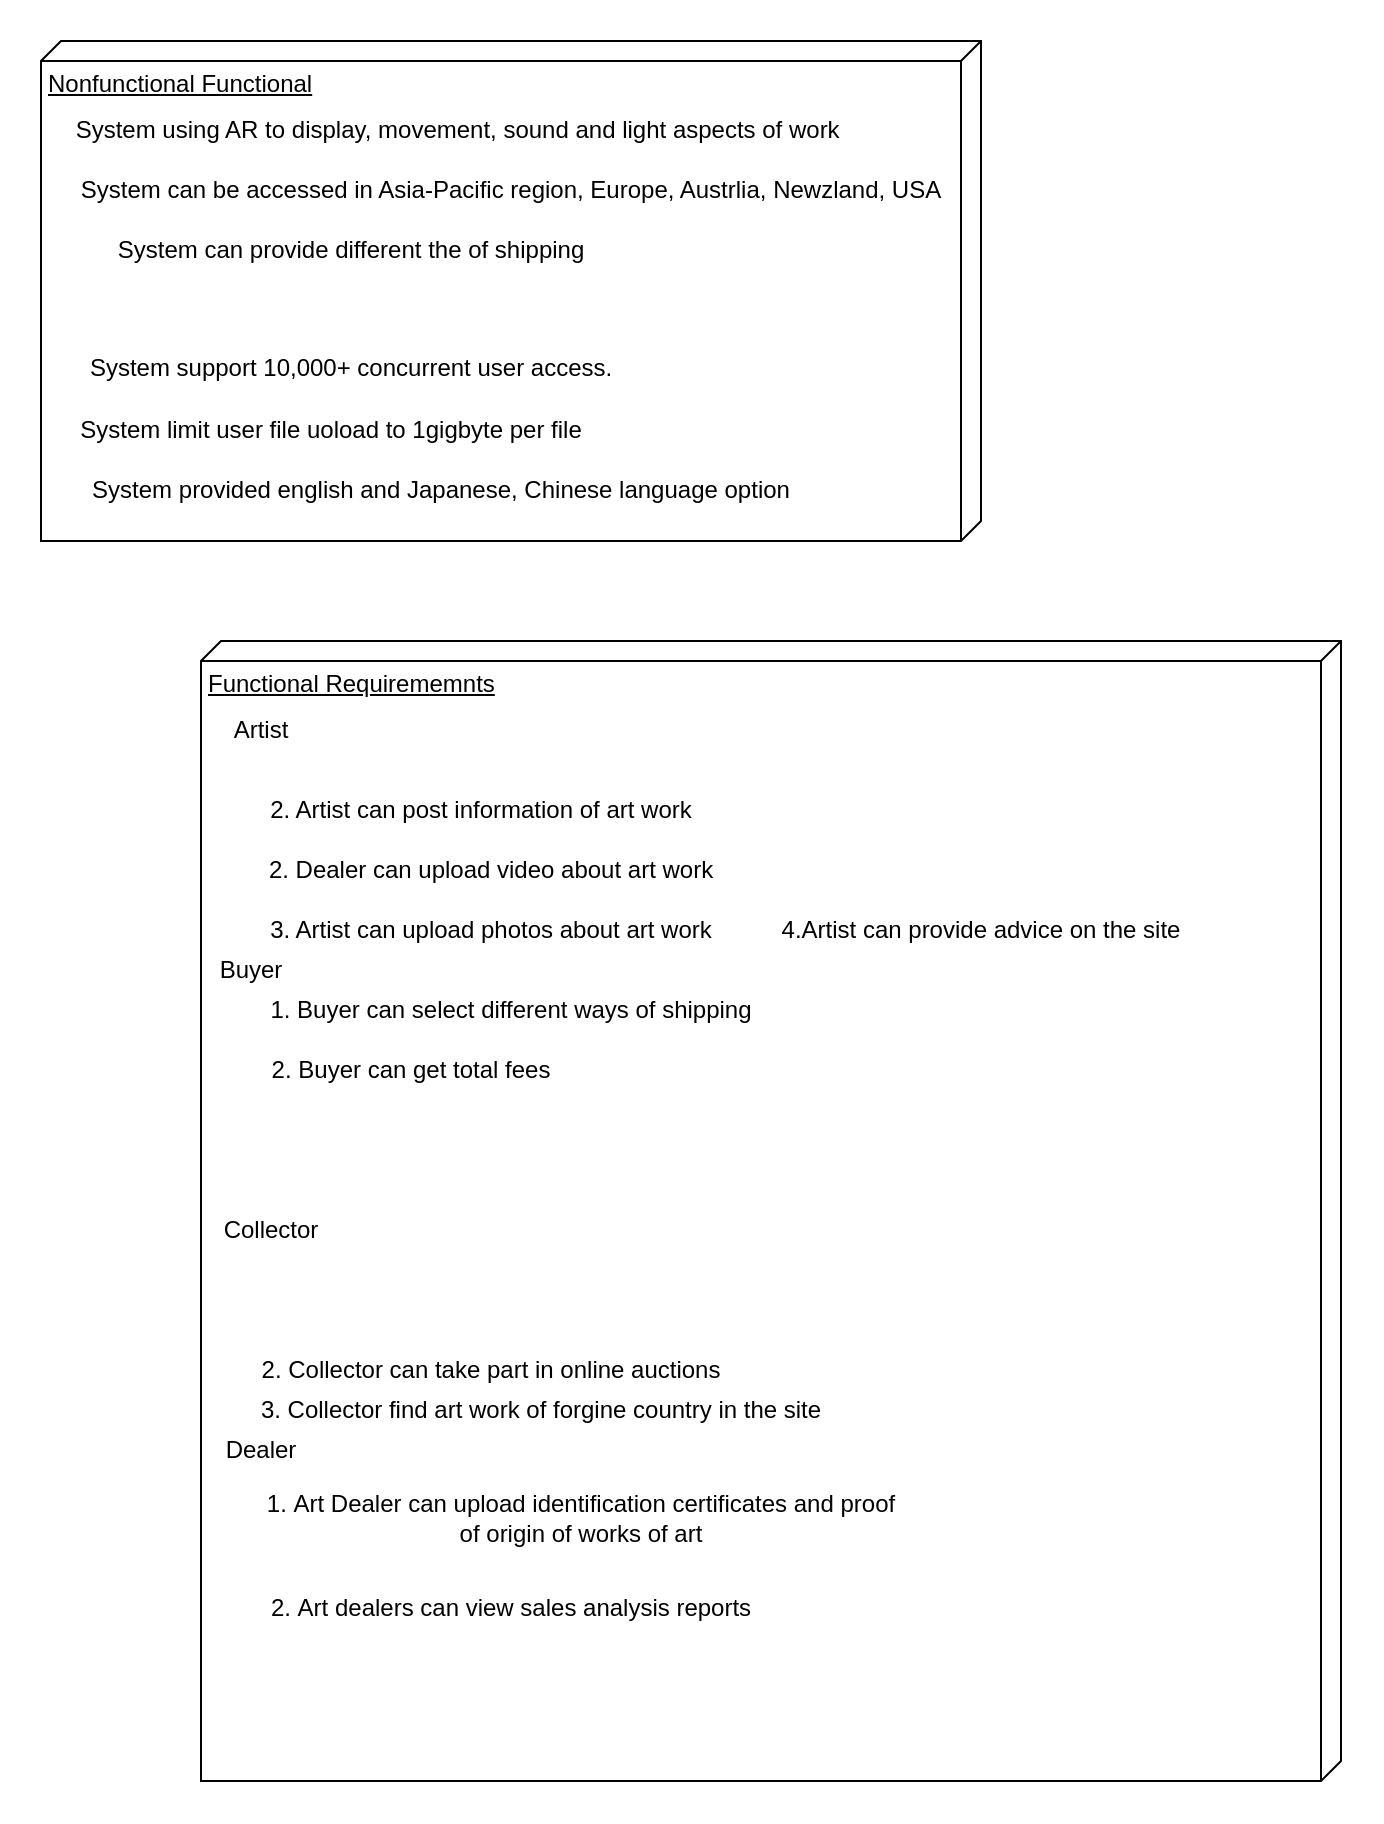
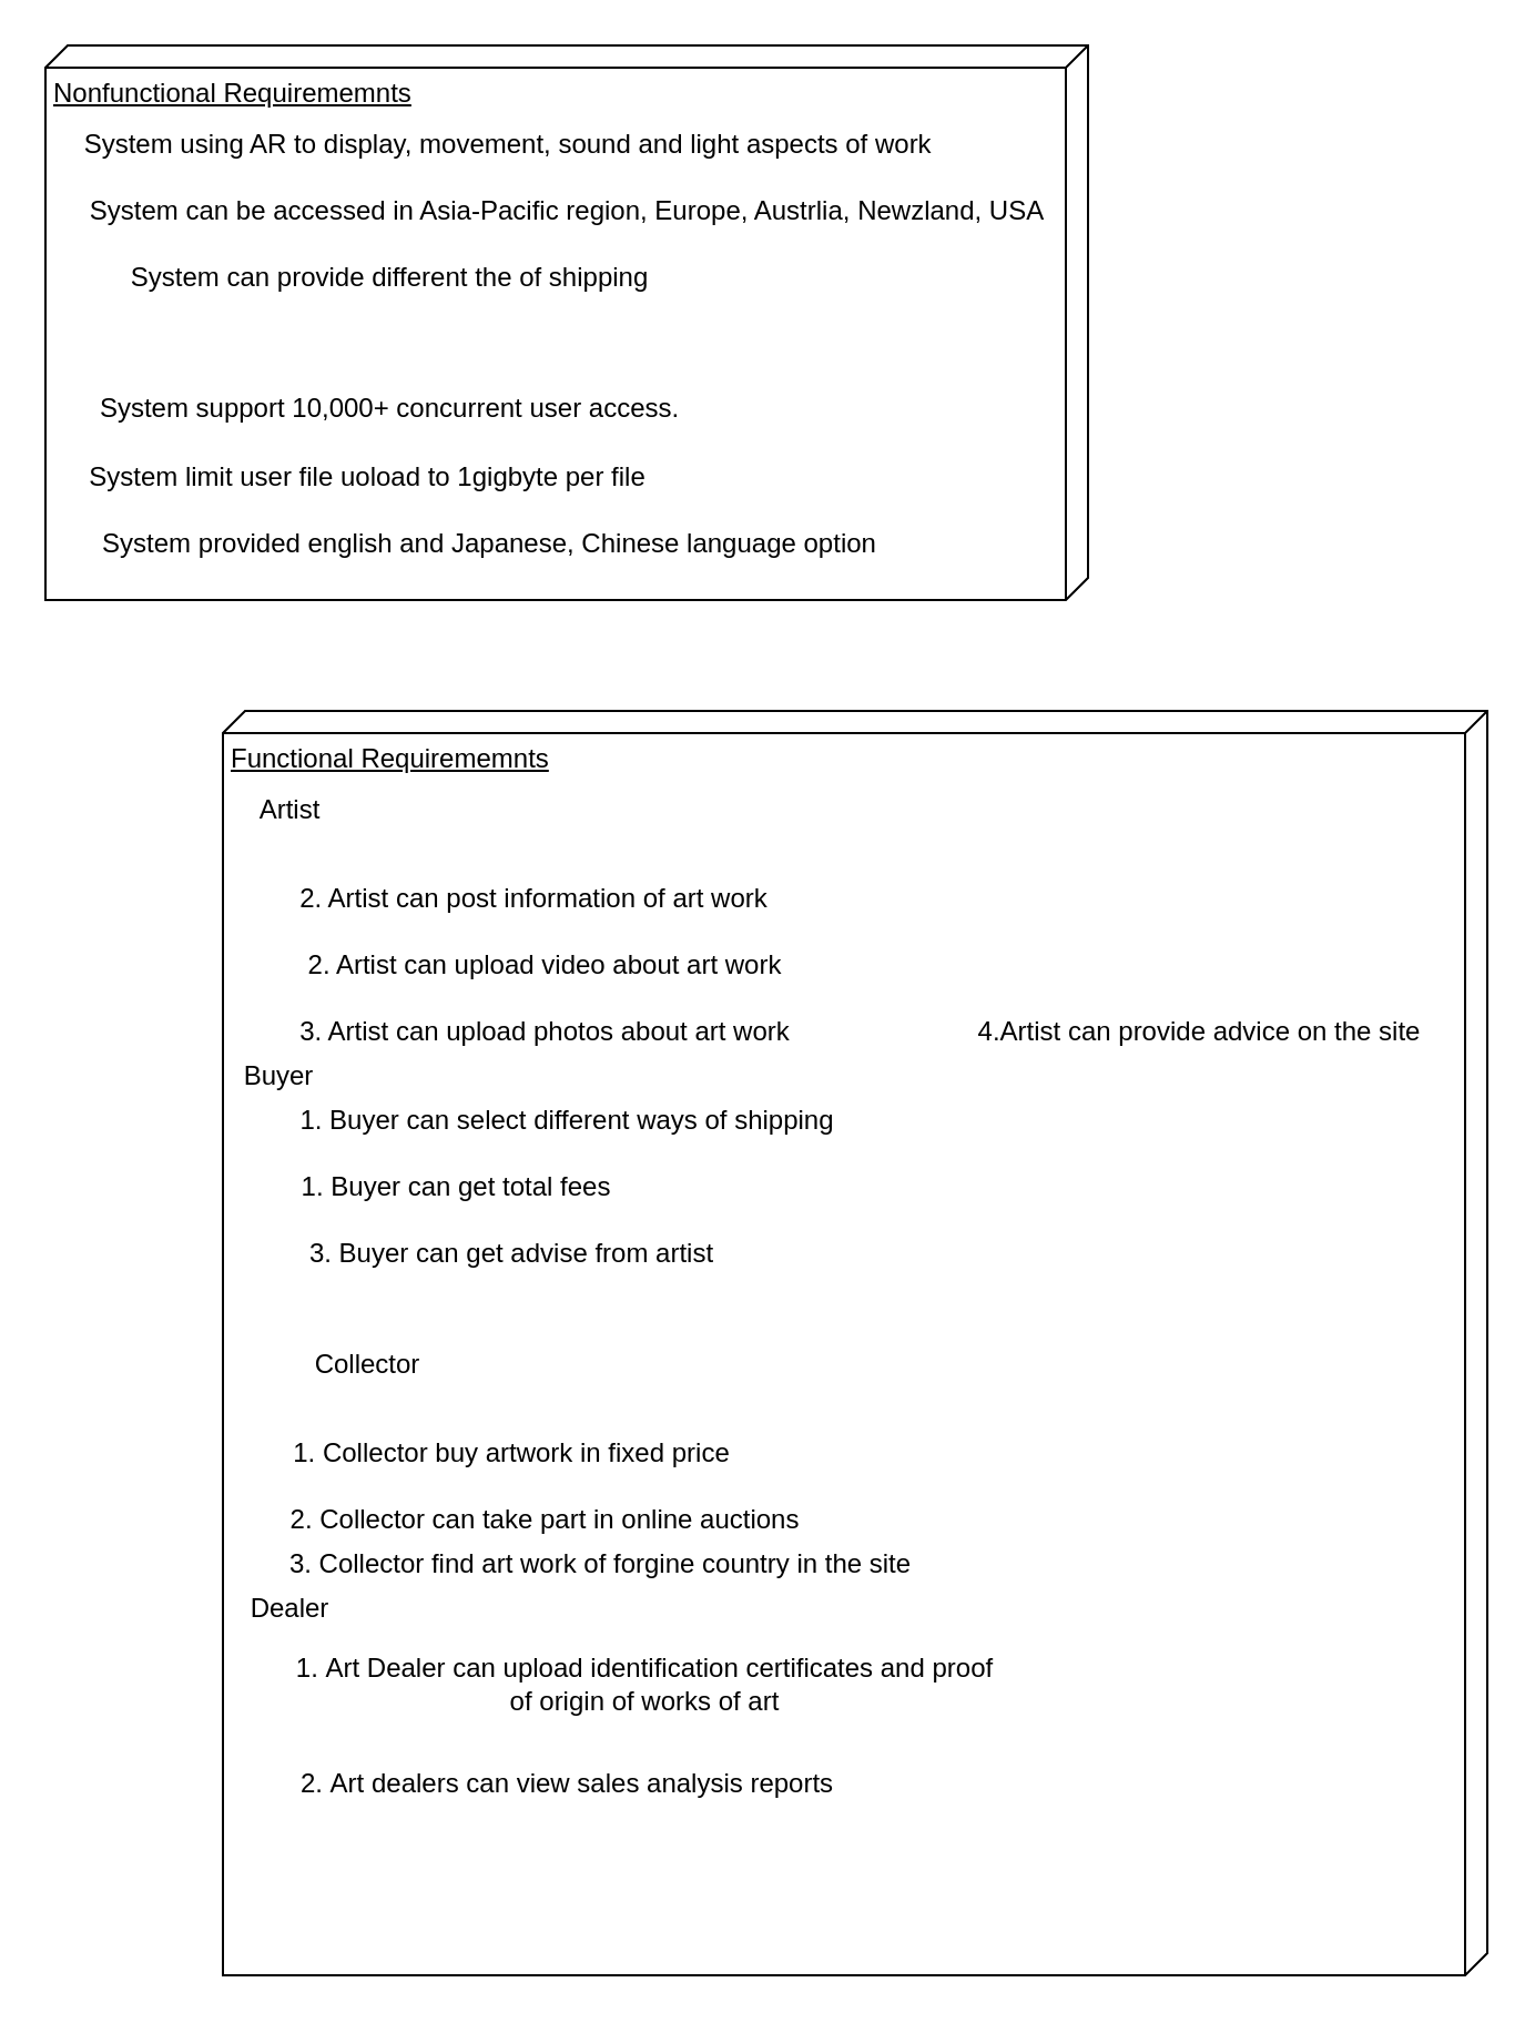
- <mxCell id="2" value="Nonfunctional Functional" style="verticalAlign=top;align=left;spacingTop=8;spacingLeft=2;spacingRight=12;shape=cube;size=10;direction=south;fontStyle=4;html=1;whiteSpace=wrap;" parent="1" vertex="1"><mxGeometry x="20" y="20" width="470" height="250" as="geometry" /></mxCell>
+ <mxCell id="2" value="Nonfunctional Requirememnts" style="verticalAlign=top;align=left;spacingTop=8;spacingLeft=2;spacingRight=12;shape=cube;size=10;direction=south;fontStyle=4;html=1;whiteSpace=wrap;" parent="1" vertex="1"><mxGeometry x="20" y="20" width="470" height="250" as="geometry" /></mxCell>
- <mxCell id="20" value="2. Dealer can upload video about art work" style="text;html=1;align=center;verticalAlign=middle;resizable=0;points=[];autosize=1;strokeColor=none;fillColor=none;" vertex="1" parent="1"><mxGeometry x="125" y="420" width="240" height="30" as="geometry" /></mxCell>
+ <mxCell id="20" value="2. Artist can upload video about art work" style="text;html=1;align=center;verticalAlign=middle;resizable=0;points=[];autosize=1;strokeColor=none;fillColor=none;" vertex="1" parent="1"><mxGeometry x="125" y="420" width="240" height="30" as="geometry" /></mxCell>
- <mxCell id="23" value="4.Artist can provide advice on the site" style="text;html=1;align=center;verticalAlign=middle;resizable=0;points=[];autosize=1;strokeColor=none;fillColor=none;" vertex="1" parent="1"><mxGeometry x="380" y="450" width="220" height="30" as="geometry" /></mxCell>
+ <mxCell id="23" value="4.Artist can provide advice on the site" style="text;html=1;align=center;verticalAlign=middle;resizable=0;points=[];autosize=1;strokeColor=none;fillColor=none;" vertex="1" parent="1"><mxGeometry x="430" y="450" width="220" height="30" as="geometry" /></mxCell>
- <mxCell id="10" value="2. Buyer can get total fees" style="text;html=1;align=center;verticalAlign=middle;resizable=0;points=[];autosize=1;strokeColor=none;fillColor=none;" vertex="1" parent="1"><mxGeometry x="125" y="520" width="160" height="30" as="geometry" /></mxCell>
+ <mxCell id="10" value="1. Buyer can get total fees" style="text;html=1;align=center;verticalAlign=middle;resizable=0;points=[];autosize=1;strokeColor=none;fillColor=none;" vertex="1" parent="1"><mxGeometry x="125" y="520" width="160" height="30" as="geometry" /></mxCell>
+ <mxCell id="12" value="3. Buyer can get advise from artist" style="text;html=1;align=center;verticalAlign=middle;resizable=0;points=[];autosize=1;strokeColor=none;fillColor=none;" vertex="1" parent="1"><mxGeometry x="125" y="550" width="210" height="30" as="geometry" /></mxCell>
- <mxCell id="13" value="Collector" style="text;html=1;align=center;verticalAlign=middle;resizable=0;points=[];autosize=1;strokeColor=none;fillColor=none;" vertex="1" parent="1"><mxGeometry x="100" y="600" width="70" height="30" as="geometry" /></mxCell>
+ <mxCell id="13" value="Collector" style="text;html=1;align=center;verticalAlign=middle;resizable=0;points=[];autosize=1;strokeColor=none;fillColor=none;" vertex="1" parent="1"><mxGeometry x="130" y="600" width="70" height="30" as="geometry" /></mxCell>
+ <mxCell id="14" value="1. Collector buy artwork in fixed price" style="text;html=1;align=center;verticalAlign=middle;resizable=0;points=[];autosize=1;strokeColor=none;fillColor=none;" vertex="1" parent="1"><mxGeometry x="120" y="640" width="220" height="30" as="geometry" /></mxCell>
